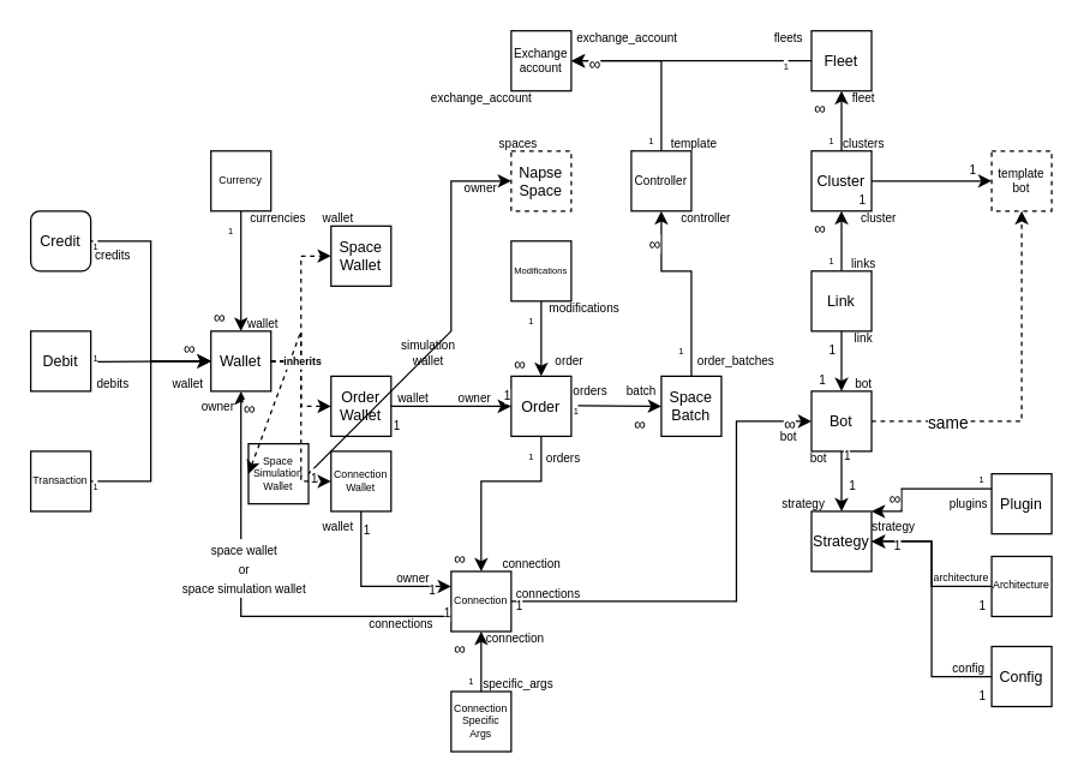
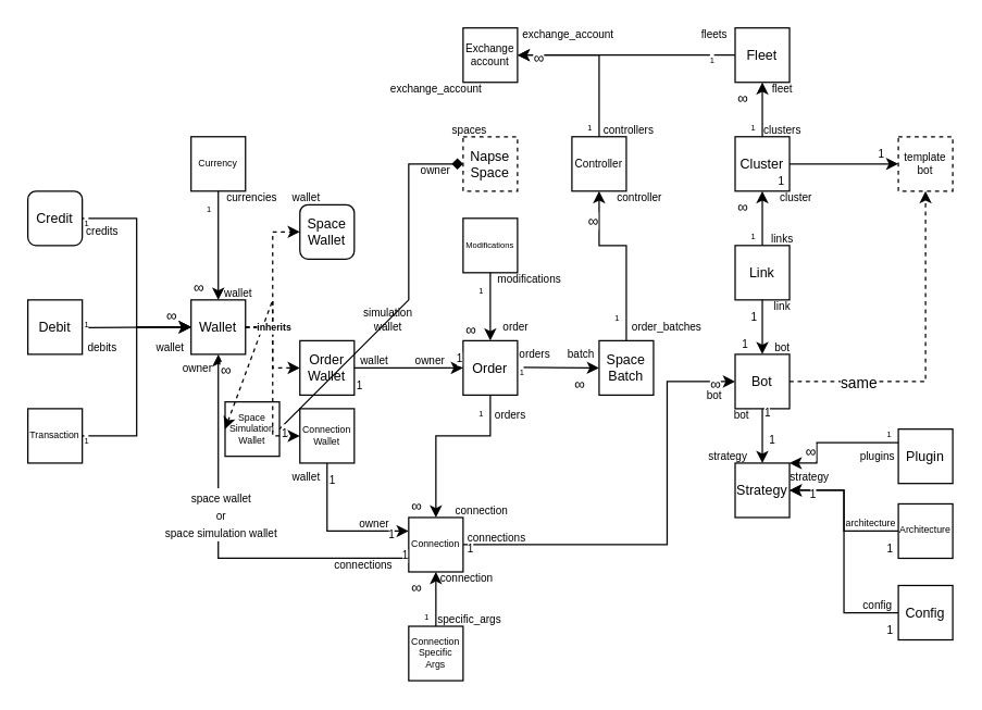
- <mxCell id="90" value="template" style="text;html=1;strokeColor=none;fillColor=none;align=center;verticalAlign=middle;whiteSpace=wrap;rounded=0;fontSize=8;" parent="1" vertex="1"><mxGeometry x="442" y="90" width="40" height="10" as="geometry" /></mxCell>
+ <mxCell id="90" value="controllers" style="text;html=1;strokeColor=none;fillColor=none;align=center;verticalAlign=middle;whiteSpace=wrap;rounded=0;fontSize=8;" parent="1" vertex="1"><mxGeometry x="442" y="90" width="40" height="10" as="geometry" /></mxCell>
- <mxCell id="18" value="" style="endArrow=classic;html=1;rounded=0;exitX=1;exitY=0.5;exitDx=0;exitDy=0;entryX=0;entryY=0.5;entryDx=0;entryDy=0;" parent="1" source="8" target="3" edge="1"><mxGeometry relative="1" as="geometry"><mxPoint x="250" y="160" as="sourcePoint" /><mxPoint x="320" y="190" as="targetPoint" /><Array as="points"><mxPoint x="300" y="220" /><mxPoint x="300" y="120" /></Array></mxGeometry></mxCell>
+ <mxCell id="18" value="" style="endArrow=diamond;html=1;rounded=0;exitX=1;exitY=0.5;exitDx=0;exitDy=0;entryX=0;entryY=0.5;entryDx=0;entryDy=0;" parent="1" source="8" target="3" edge="1"><mxGeometry relative="1" as="geometry"><mxPoint x="250" y="160" as="sourcePoint" /><mxPoint x="320" y="190" as="targetPoint" /><Array as="points"><mxPoint x="300" y="220" /><mxPoint x="300" y="120" /></Array></mxGeometry></mxCell>
- <mxCell id="7" value="Space Wallet" style="whiteSpace=wrap;html=1;aspect=fixed;fontSize=10;" parent="1" vertex="1"><mxGeometry x="220" y="150" width="40" height="40" as="geometry" /></mxCell>
+ <mxCell id="7" value="Space Wallet" style="whiteSpace=wrap;html=1;aspect=fixed;fontSize=10;rounded=1;" parent="1" vertex="1"><mxGeometry x="220" y="150" width="40" height="40" as="geometry" /></mxCell>
